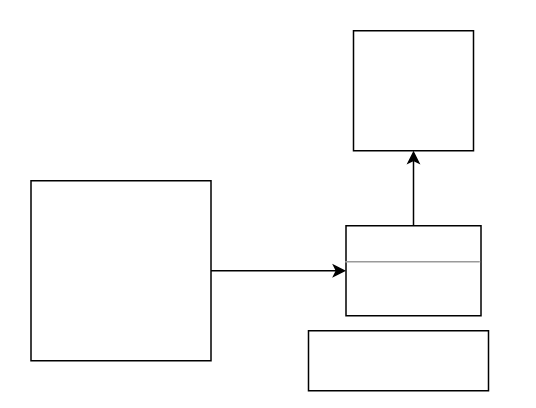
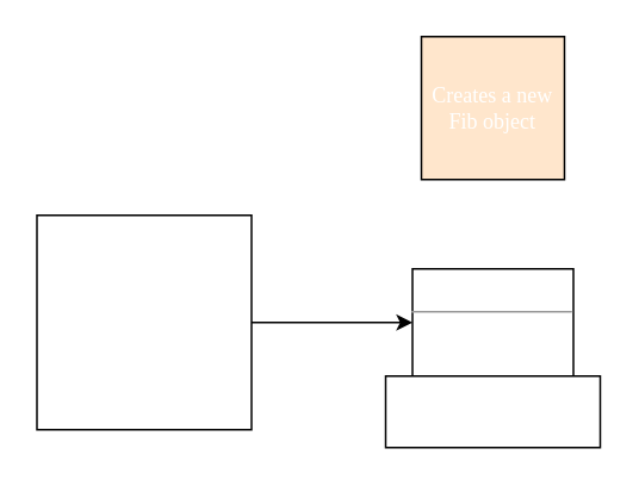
- <mxCell id="9" value="Creates a new Fib object" style="whiteSpace=wrap;html=1;aspect=fixed;fontFamily=Times New Roman;fontColor=#FFFFFF;" vertex="1" parent="1"><mxGeometry x="235" y="20" width="80" height="80" as="geometry" /></mxCell>
+ <mxCell id="9" value="Creates a new Fib object" style="whiteSpace=wrap;html=1;aspect=fixed;fontFamily=Times New Roman;fontColor=#FFFFFF;fillColor=#ffe6cc;" vertex="1" parent="1"><mxGeometry x="235" y="20" width="80" height="80" as="geometry" /></mxCell>
- <mxCell id="6" style="edgeStyle=orthogonalEdgeStyle;rounded=0;orthogonalLoop=1;jettySize=auto;html=1;exitX=0.5;exitY=0;exitDx=0;exitDy=0;entryX=0.5;entryY=1;entryDx=0;entryDy=0;fontFamily=Times New Roman;fontColor=#FFFFFF;" edge="1" parent="1" source="7" target="9"><mxGeometry relative="1" as="geometry" /></mxCell>
- <mxCell id="8" value="This is the Entrypoint into the program" style="whiteSpace=wrap;html=1;fontFamily=Times New Roman;fontColor=#FFFFFF;" vertex="1" parent="1"><mxGeometry x="205" y="220" width="120" height="40" as="geometry" /></mxCell>
+ <mxCell id="8" value="This is the Entrypoint into the program" style="whiteSpace=wrap;html=1;fontFamily=Times New Roman;fontColor=#FFFFFF;" vertex="1" parent="1"><mxGeometry x="215" y="210" width="120" height="40" as="geometry" /></mxCell>
